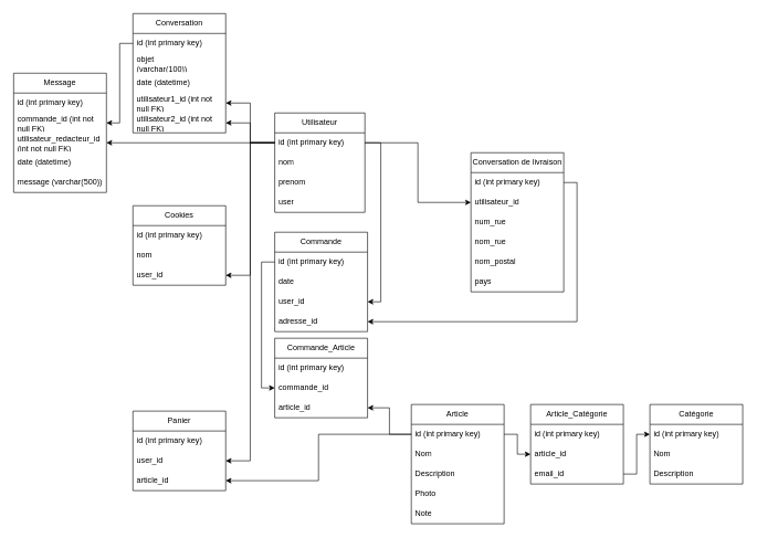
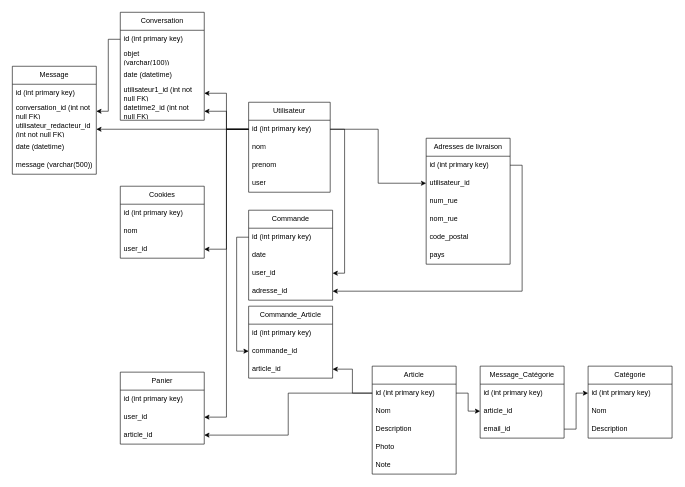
- <mxCell id="24" value="commande_id (int not null FK)" style="text;strokeColor=none;fillColor=none;align=left;verticalAlign=middle;spacingLeft=4;spacingRight=4;overflow=hidden;points=[[0,0.5],[1,0.5]];portConstraint=eastwest;rotatable=0;whiteSpace=wrap;html=1;" vertex="1" parent="22"><mxGeometry y="60" width="140" height="30" as="geometry" /></mxCell>
+ <mxCell id="24" value="conversation_id (int not null FK)" style="text;strokeColor=none;fillColor=none;align=left;verticalAlign=middle;spacingLeft=4;spacingRight=4;overflow=hidden;points=[[0,0.5],[1,0.5]];portConstraint=eastwest;rotatable=0;whiteSpace=wrap;html=1;" vertex="1" parent="22"><mxGeometry y="60" width="140" height="30" as="geometry" /></mxCell>
- <mxCell id="66" value="utilisateur2_id (int not null FK)" style="text;strokeColor=none;fillColor=none;align=left;verticalAlign=middle;spacingLeft=4;spacingRight=4;overflow=hidden;points=[[0,0.5],[1,0.5]];portConstraint=eastwest;rotatable=0;whiteSpace=wrap;html=1;" vertex="1" parent="61"><mxGeometry y="150" width="140" height="30" as="geometry" /></mxCell>
+ <mxCell id="66" value="datetime2_id (int not null FK)" style="text;strokeColor=none;fillColor=none;align=left;verticalAlign=middle;spacingLeft=4;spacingRight=4;overflow=hidden;points=[[0,0.5],[1,0.5]];portConstraint=eastwest;rotatable=0;whiteSpace=wrap;html=1;" vertex="1" parent="61"><mxGeometry y="150" width="140" height="30" as="geometry" /></mxCell>
- <mxCell id="28" value="Conversation de livraison" style="swimlane;fontStyle=0;childLayout=stackLayout;horizontal=1;startSize=30;horizontalStack=0;resizeParent=1;resizeParentMax=0;resizeLast=0;collapsible=1;marginBottom=0;whiteSpace=wrap;html=1;" parent="1" vertex="1"><mxGeometry x="710" y="230" width="140" height="210" as="geometry" /></mxCell>
+ <mxCell id="28" value="Adresses de livraison" style="swimlane;fontStyle=0;childLayout=stackLayout;horizontal=1;startSize=30;horizontalStack=0;resizeParent=1;resizeParentMax=0;resizeLast=0;collapsible=1;marginBottom=0;whiteSpace=wrap;html=1;" parent="1" vertex="1"><mxGeometry x="710" y="230" width="140" height="210" as="geometry" /></mxCell>
- <mxCell id="33" value="nom_postal" style="text;strokeColor=none;fillColor=none;align=left;verticalAlign=middle;spacingLeft=4;spacingRight=4;overflow=hidden;points=[[0,0.5],[1,0.5]];portConstraint=eastwest;rotatable=0;whiteSpace=wrap;html=1;" vertex="1" parent="28"><mxGeometry y="150" width="140" height="30" as="geometry" /></mxCell>
+ <mxCell id="33" value="code_postal" style="text;strokeColor=none;fillColor=none;align=left;verticalAlign=middle;spacingLeft=4;spacingRight=4;overflow=hidden;points=[[0,0.5],[1,0.5]];portConstraint=eastwest;rotatable=0;whiteSpace=wrap;html=1;" vertex="1" parent="28"><mxGeometry y="150" width="140" height="30" as="geometry" /></mxCell>
- <mxCell id="39" value="Article_Catégorie" style="swimlane;fontStyle=0;childLayout=stackLayout;horizontal=1;startSize=30;horizontalStack=0;resizeParent=1;resizeParentMax=0;resizeLast=0;collapsible=1;marginBottom=0;whiteSpace=wrap;html=1;" parent="1" vertex="1"><mxGeometry x="800" y="610" width="140" height="120" as="geometry" /></mxCell>
+ <mxCell id="39" value="Message_Catégorie" style="swimlane;fontStyle=0;childLayout=stackLayout;horizontal=1;startSize=30;horizontalStack=0;resizeParent=1;resizeParentMax=0;resizeLast=0;collapsible=1;marginBottom=0;whiteSpace=wrap;html=1;" parent="1" vertex="1"><mxGeometry x="800" y="610" width="140" height="120" as="geometry" /></mxCell>
